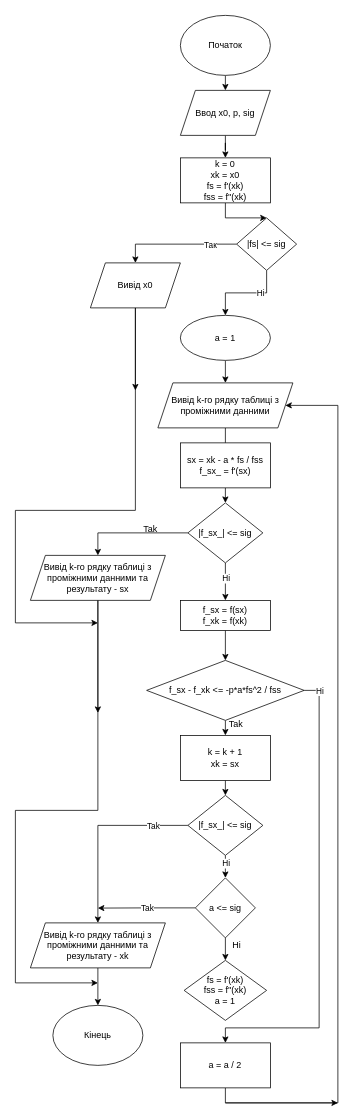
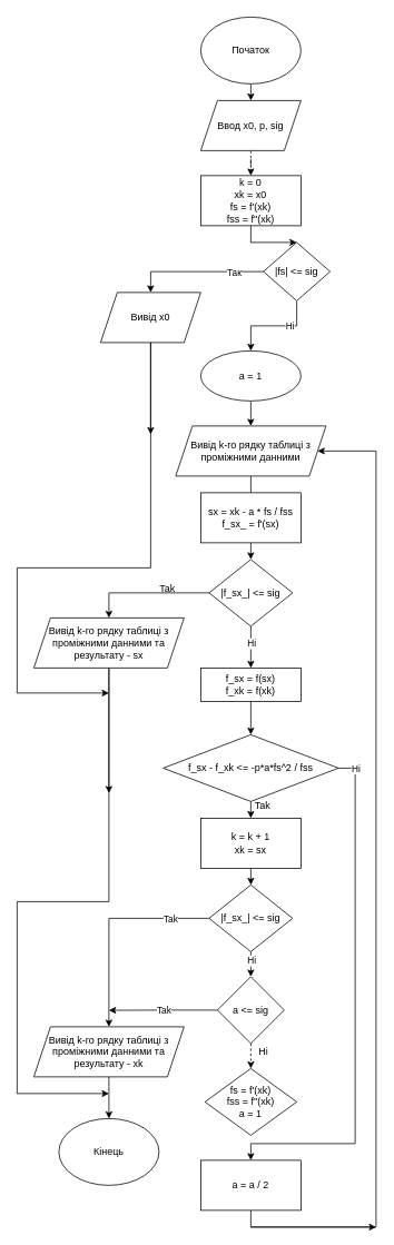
- <mxCell id="7" style="edgeStyle=orthogonalEdgeStyle;rounded=0;orthogonalLoop=1;jettySize=auto;html=1;exitX=0.5;exitY=1;exitDx=0;exitDy=0;" edge="1" parent="1" source="8" target="3"><mxGeometry relative="1" as="geometry" /></mxCell>
+ <mxCell id="7" style="edgeStyle=orthogonalEdgeStyle;rounded=0;orthogonalLoop=1;jettySize=auto;html=1;exitX=0.5;exitY=1;exitDx=0;exitDy=0;dashed=1;" edge="1" parent="1" source="8" target="3"><mxGeometry relative="1" as="geometry" /></mxCell>
- <mxCell id="46" style="edgeStyle=orthogonalEdgeStyle;rounded=0;orthogonalLoop=1;jettySize=auto;html=1;exitX=0.5;exitY=1;exitDx=0;exitDy=0;entryX=0.5;entryY=0;entryDx=0;entryDy=0;" edge="1" parent="1" source="47" target="48"><mxGeometry relative="1" as="geometry" /></mxCell>
+ <mxCell id="46" style="edgeStyle=orthogonalEdgeStyle;rounded=0;orthogonalLoop=1;jettySize=auto;html=1;exitX=0.5;exitY=1;exitDx=0;exitDy=0;entryX=0.5;entryY=0;entryDx=0;entryDy=0;dashed=1;" edge="1" parent="1" source="47" target="48"><mxGeometry relative="1" as="geometry" /></mxCell>
